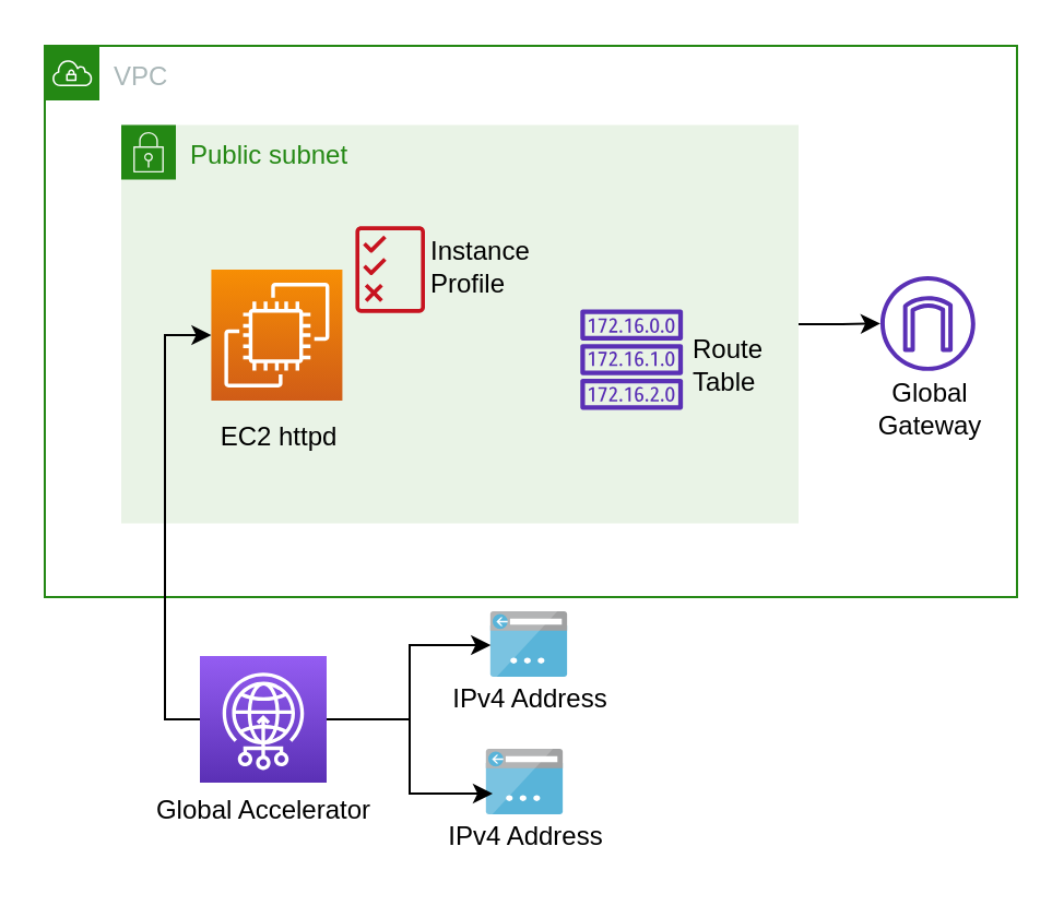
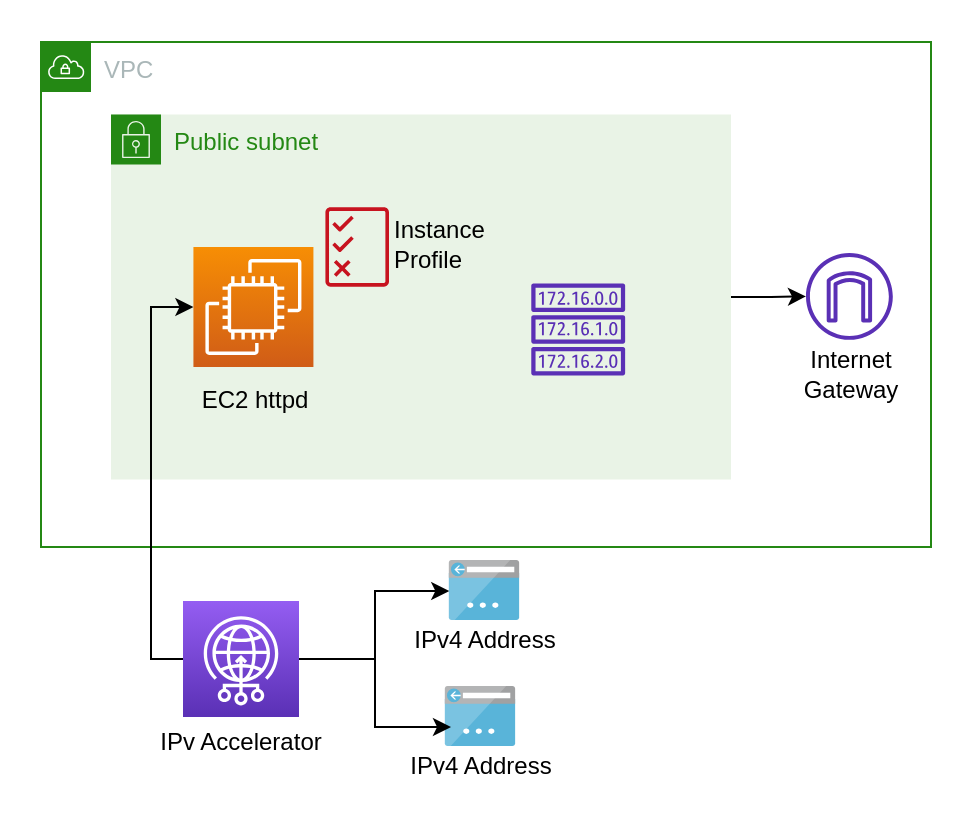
- <mxCell id="7" value="Route &lt;br&gt;Table" style="text;html=1;resizable=0;autosize=1;align=left;verticalAlign=middle;points=[];fillColor=none;strokeColor=none;rounded=0;" parent="5" vertex="1"><mxGeometry x="50" y="10.5" width="50" height="30" as="geometry" /></mxCell>
- <mxCell id="10" value="Global&lt;br&gt;Gateway" style="text;html=1;resizable=0;autosize=1;align=center;verticalAlign=middle;points=[];fillColor=none;strokeColor=none;rounded=0;" parent="8" vertex="1"><mxGeometry y="46.421" width="60" height="30" as="geometry" /></mxCell>
+ <mxCell id="10" value="Internet&lt;br&gt;Gateway" style="text;html=1;resizable=0;autosize=1;align=center;verticalAlign=middle;points=[];fillColor=none;strokeColor=none;rounded=0;" parent="8" vertex="1"><mxGeometry y="46.421" width="60" height="30" as="geometry" /></mxCell>
- <mxCell id="20" value="Global Accelerator" style="text;html=1;resizable=0;autosize=1;align=center;verticalAlign=middle;points=[];fillColor=none;strokeColor=none;rounded=0;" vertex="1" parent="18"><mxGeometry y="61" width="110" height="20" as="geometry" /></mxCell>
+ <mxCell id="20" value="IPv Accelerator" style="text;html=1;resizable=0;autosize=1;align=center;verticalAlign=middle;points=[];fillColor=none;strokeColor=none;rounded=0;" vertex="1" parent="18"><mxGeometry y="61" width="110" height="20" as="geometry" /></mxCell>
